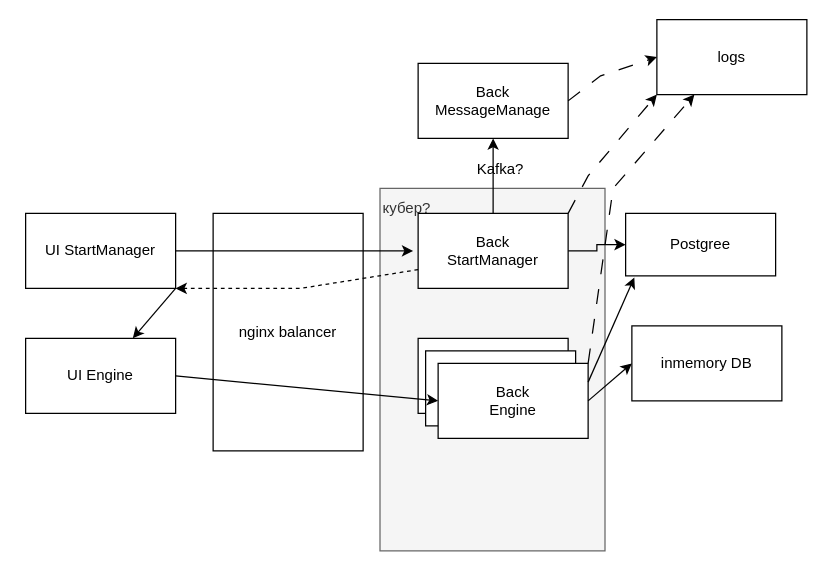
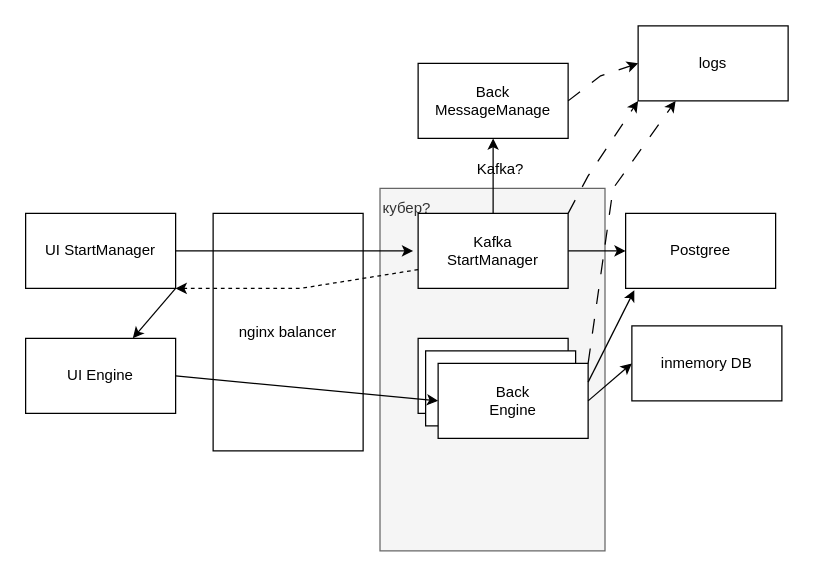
- <mxCell id="17" value="logs" style="rounded=0;whiteSpace=wrap;html=1;" vertex="1" parent="1"><mxGeometry x="525" y="15" width="120" height="60" as="geometry" /></mxCell>
+ <mxCell id="17" value="logs" style="rounded=0;whiteSpace=wrap;html=1;" vertex="1" parent="1"><mxGeometry x="510" y="20" width="120" height="60" as="geometry" /></mxCell>
- <mxCell id="7" value="Postgree" style="rounded=0;whiteSpace=wrap;html=1;" vertex="1" parent="1"><mxGeometry x="500" y="170" width="120" height="50" as="geometry" /></mxCell>
+ <mxCell id="7" value="Postgree" style="rounded=0;whiteSpace=wrap;html=1;" vertex="1" parent="1"><mxGeometry x="500" y="170" width="120" height="60" as="geometry" /></mxCell>
- <mxCell id="6" value="Back&lt;br&gt;StartManager" style="rounded=0;whiteSpace=wrap;html=1;" vertex="1" parent="1"><mxGeometry x="334" y="170" width="120" height="60" as="geometry" /></mxCell>
+ <mxCell id="6" value="Kafka&lt;br&gt;StartManager" style="rounded=0;whiteSpace=wrap;html=1;" vertex="1" parent="1"><mxGeometry x="334" y="170" width="120" height="60" as="geometry" /></mxCell>
